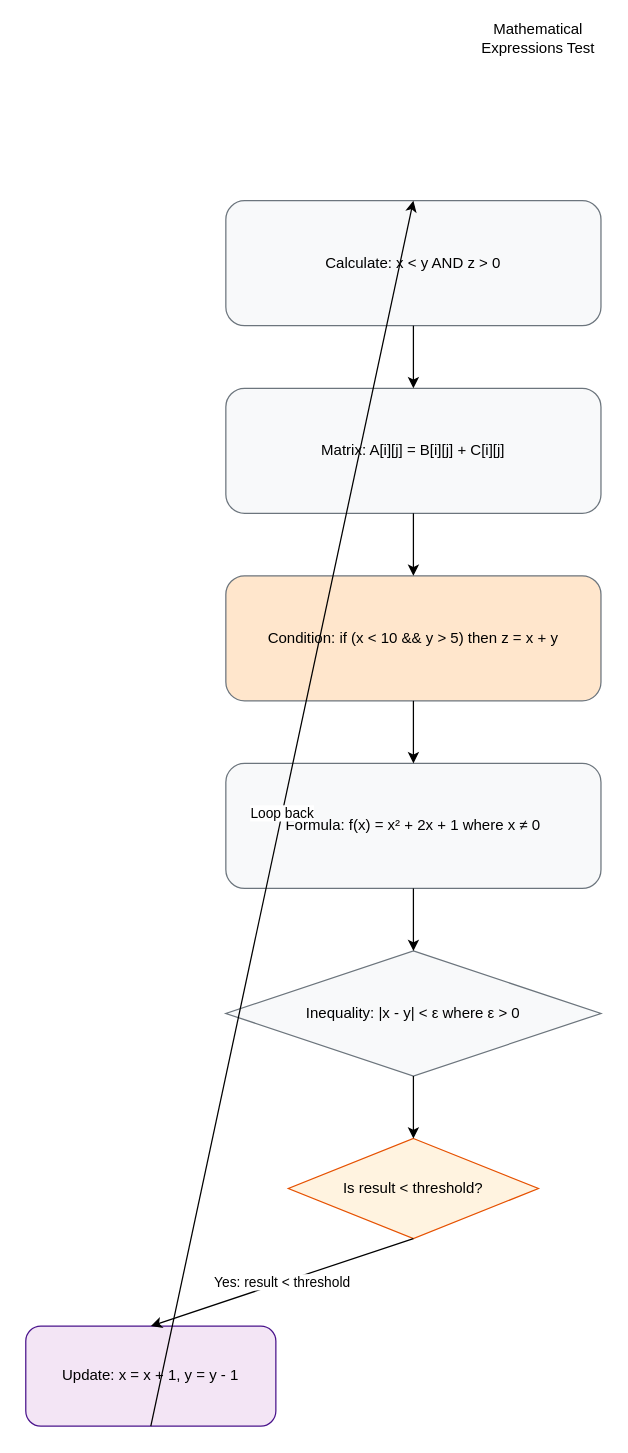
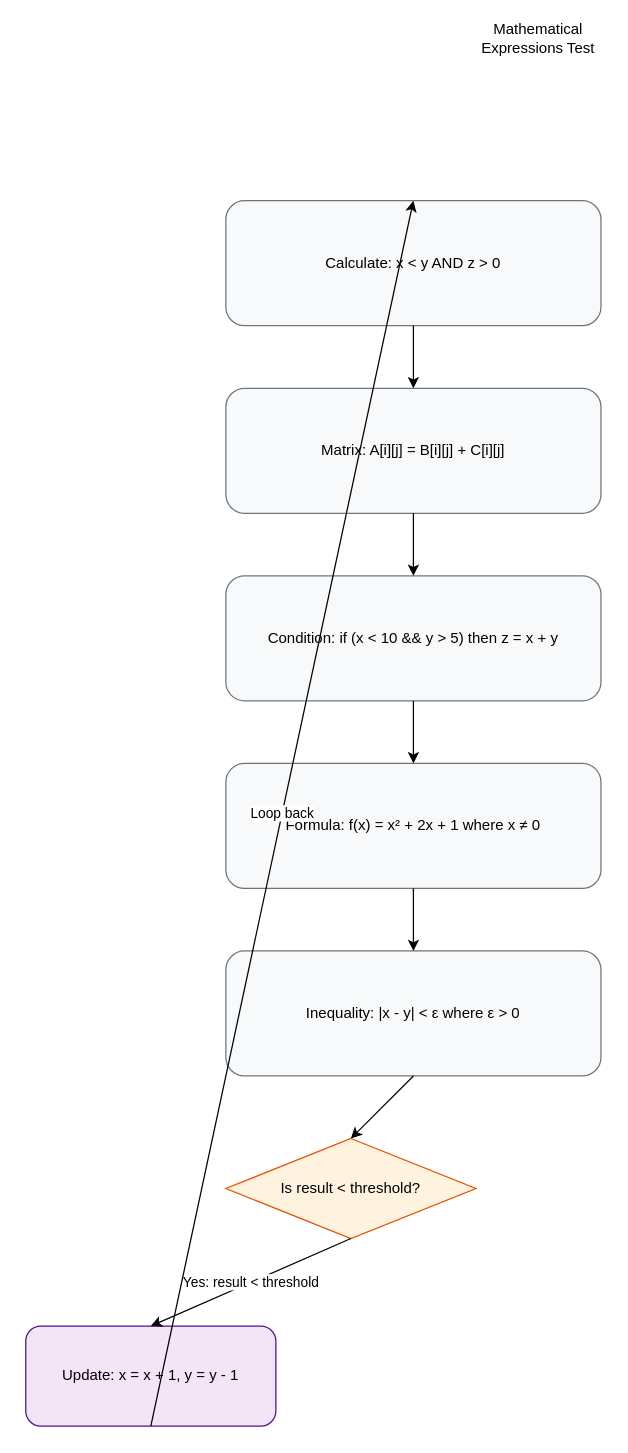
- <mxCell id="5" value="Condition: if (x &lt; 10 &amp;&amp; y &gt; 5) then z = x + y" style="rounded=1;whiteSpace=wrap;html=1;fillColor=#ffe6cc;strokeColor=#6c757d;" vertex="1" parent="1"><mxGeometry x="180" y="460" width="300" height="100" as="geometry" /></mxCell>
+ <mxCell id="5" value="Condition: if (x &lt; 10 &amp;&amp; y &gt; 5) then z = x + y" style="rounded=1;whiteSpace=wrap;html=1;fillColor=#f8f9fa;strokeColor=#6c757d;" vertex="1" parent="1"><mxGeometry x="180" y="460" width="300" height="100" as="geometry" /></mxCell>
- <mxCell id="7" value="Inequality: |x - y| &lt; ε where ε &gt; 0" style="rhombus;whiteSpace=wrap;html=1;fillColor=#f8f9fa;strokeColor=#6c757d;" vertex="1" parent="1"><mxGeometry x="180" y="760" width="300" height="100" as="geometry" /></mxCell>
+ <mxCell id="7" value="Inequality: |x - y| &lt; ε where ε &gt; 0" style="rounded=1;whiteSpace=wrap;html=1;fillColor=#f8f9fa;strokeColor=#6c757d;" vertex="1" parent="1"><mxGeometry x="180" y="760" width="300" height="100" as="geometry" /></mxCell>
- <mxCell id="8" value="Is result &lt; threshold?" style="rhombus;whiteSpace=wrap;html=1;fillColor=#fff3e0;strokeColor=#e65100;" vertex="1" parent="1"><mxGeometry x="230" y="910" width="200" height="80" as="geometry" /></mxCell>
+ <mxCell id="8" value="Is result &lt; threshold?" style="rhombus;whiteSpace=wrap;html=1;fillColor=#fff3e0;strokeColor=#e65100;" vertex="1" parent="1"><mxGeometry x="180" y="910" width="200" height="80" as="geometry" /></mxCell>
